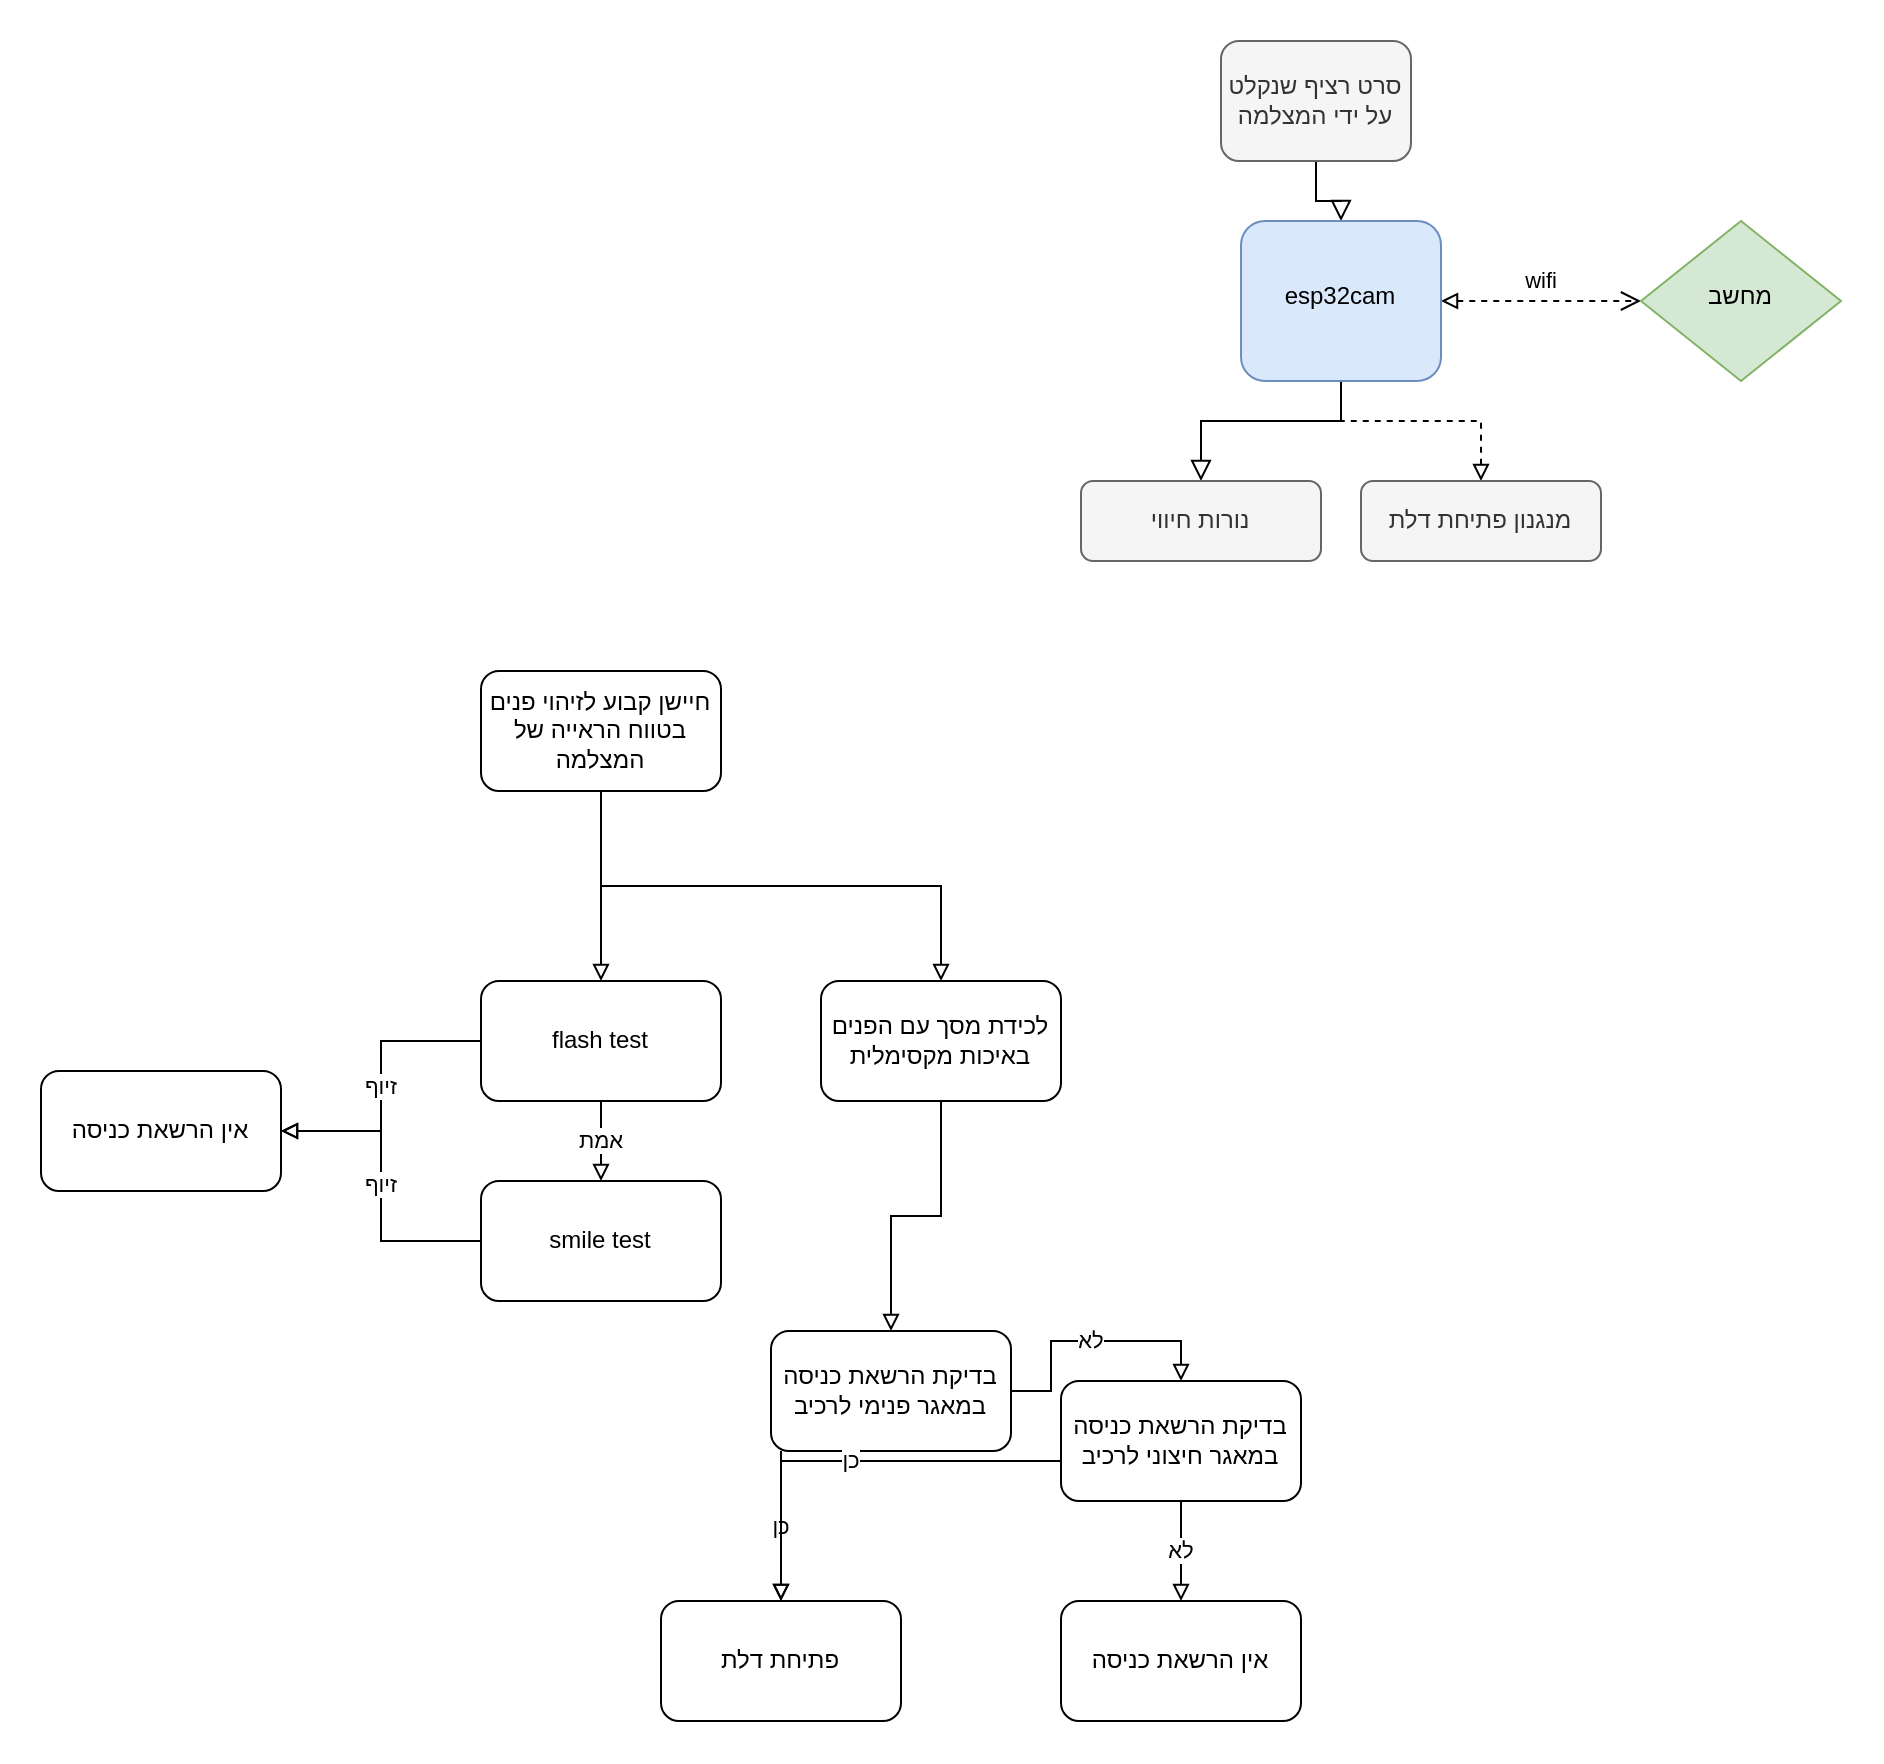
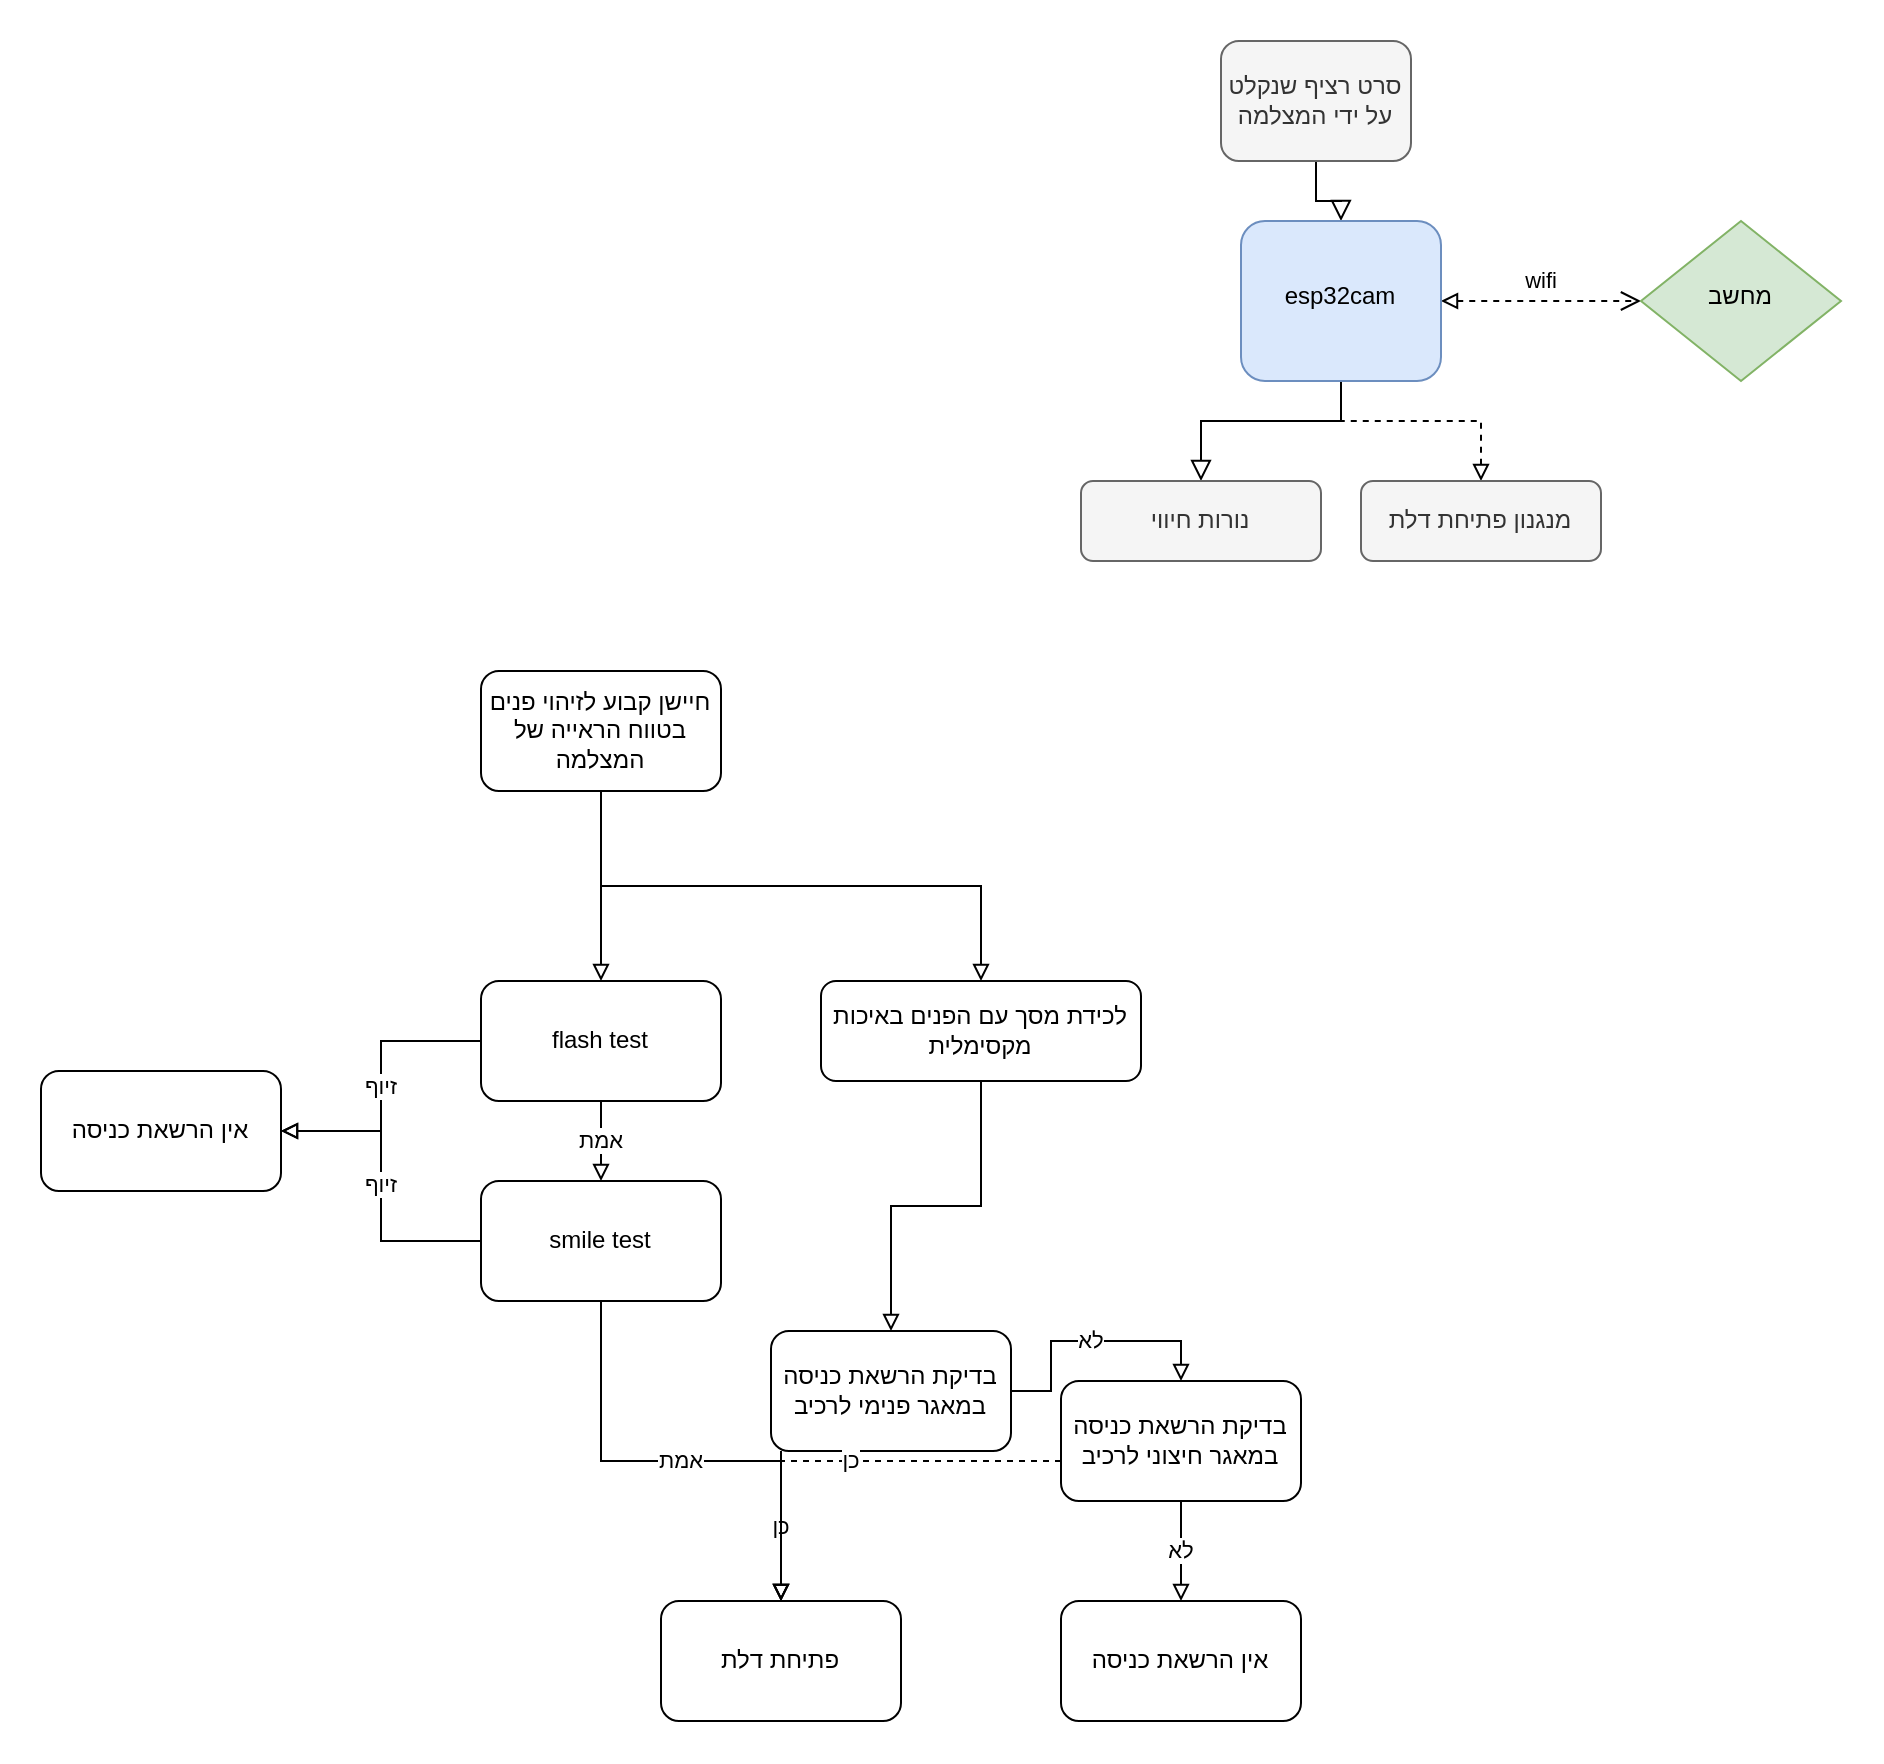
- <mxCell id="15" value="לכידת מסך עם הפנים באיכות מקסימלית" style="rounded=1;whiteSpace=wrap;html=1;" vertex="1" parent="1"><mxGeometry x="410" y="490" width="120" height="60" as="geometry" /></mxCell>
+ <mxCell id="15" value="לכידת מסך עם הפנים באיכות מקסימלית" style="rounded=1;whiteSpace=wrap;html=1;" vertex="1" parent="1"><mxGeometry x="410" y="490" width="160" height="50" as="geometry" /></mxCell>
+ <mxCell id="23" value="אמת" style="edgeStyle=orthogonalEdgeStyle;rounded=0;orthogonalLoop=1;jettySize=auto;html=1;entryX=0.5;entryY=0;entryDx=0;entryDy=0;startArrow=none;startFill=0;endArrow=block;endFill=0;" edge="1" parent="1" source="24" target="25"><mxGeometry relative="1" as="geometry"><Array as="points"><mxPoint x="300" y="730" /><mxPoint x="390" y="730" /></Array></mxGeometry></mxCell>
- <mxCell id="27" value="כן" style="edgeStyle=orthogonalEdgeStyle;rounded=0;orthogonalLoop=1;jettySize=auto;html=1;startArrow=none;startFill=0;endArrow=block;endFill=0;" edge="1" parent="1" source="28" target="25"><mxGeometry relative="1" as="geometry"><Array as="points"><mxPoint x="390" y="730" /></Array></mxGeometry></mxCell>
+ <mxCell id="27" value="כן" style="edgeStyle=orthogonalEdgeStyle;rounded=0;orthogonalLoop=1;jettySize=auto;html=1;startArrow=none;startFill=0;endArrow=block;endFill=0;dashed=1;" edge="1" parent="1" source="28" target="25"><mxGeometry relative="1" as="geometry"><Array as="points"><mxPoint x="390" y="730" /></Array></mxGeometry></mxCell>
